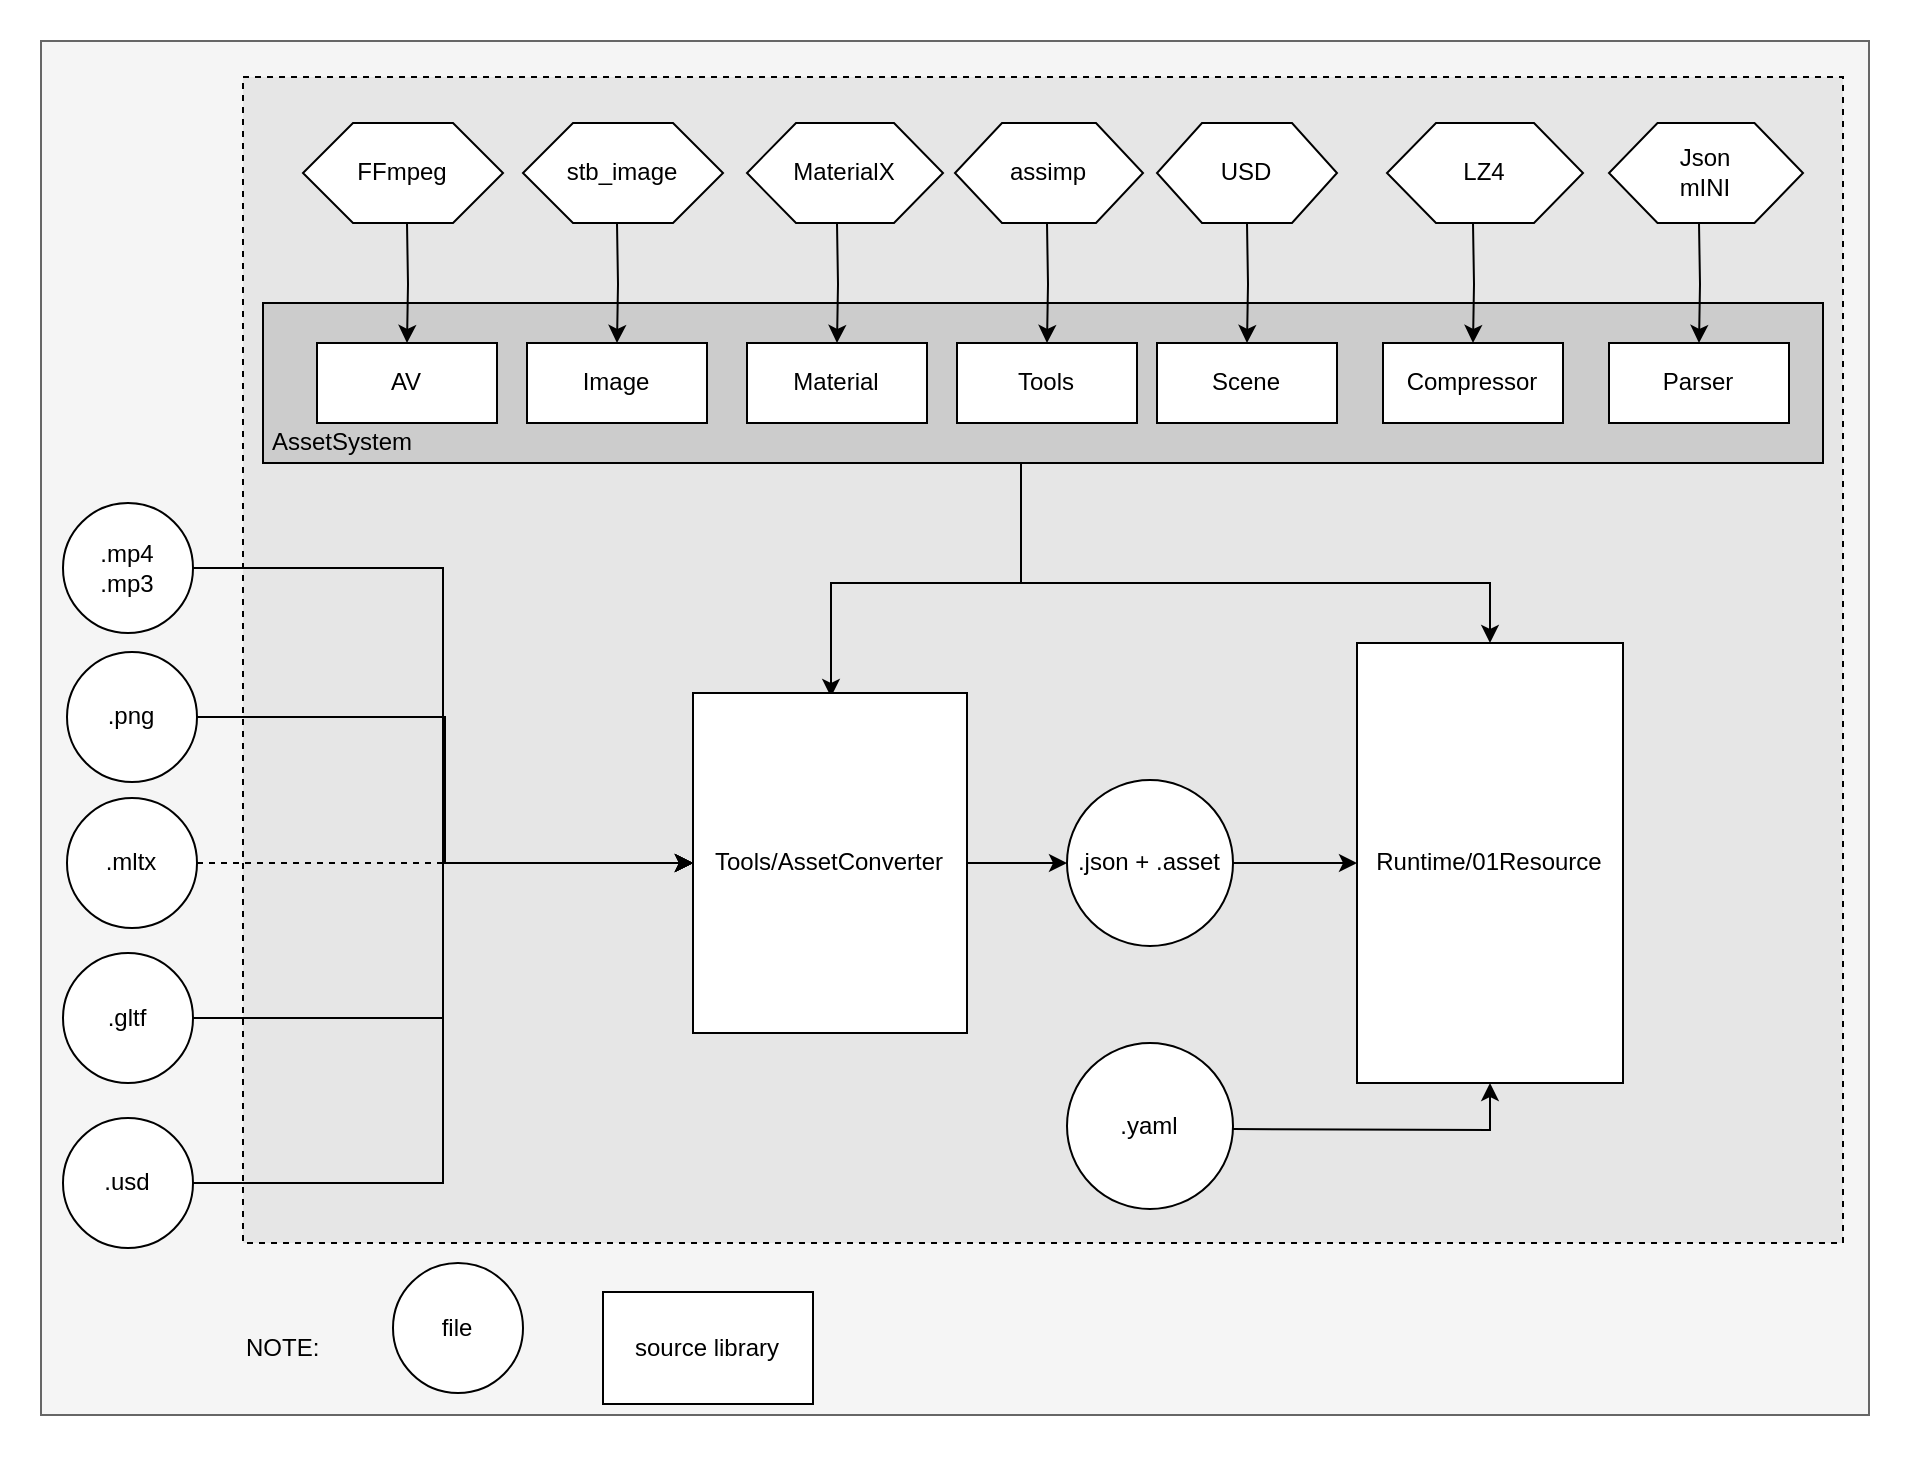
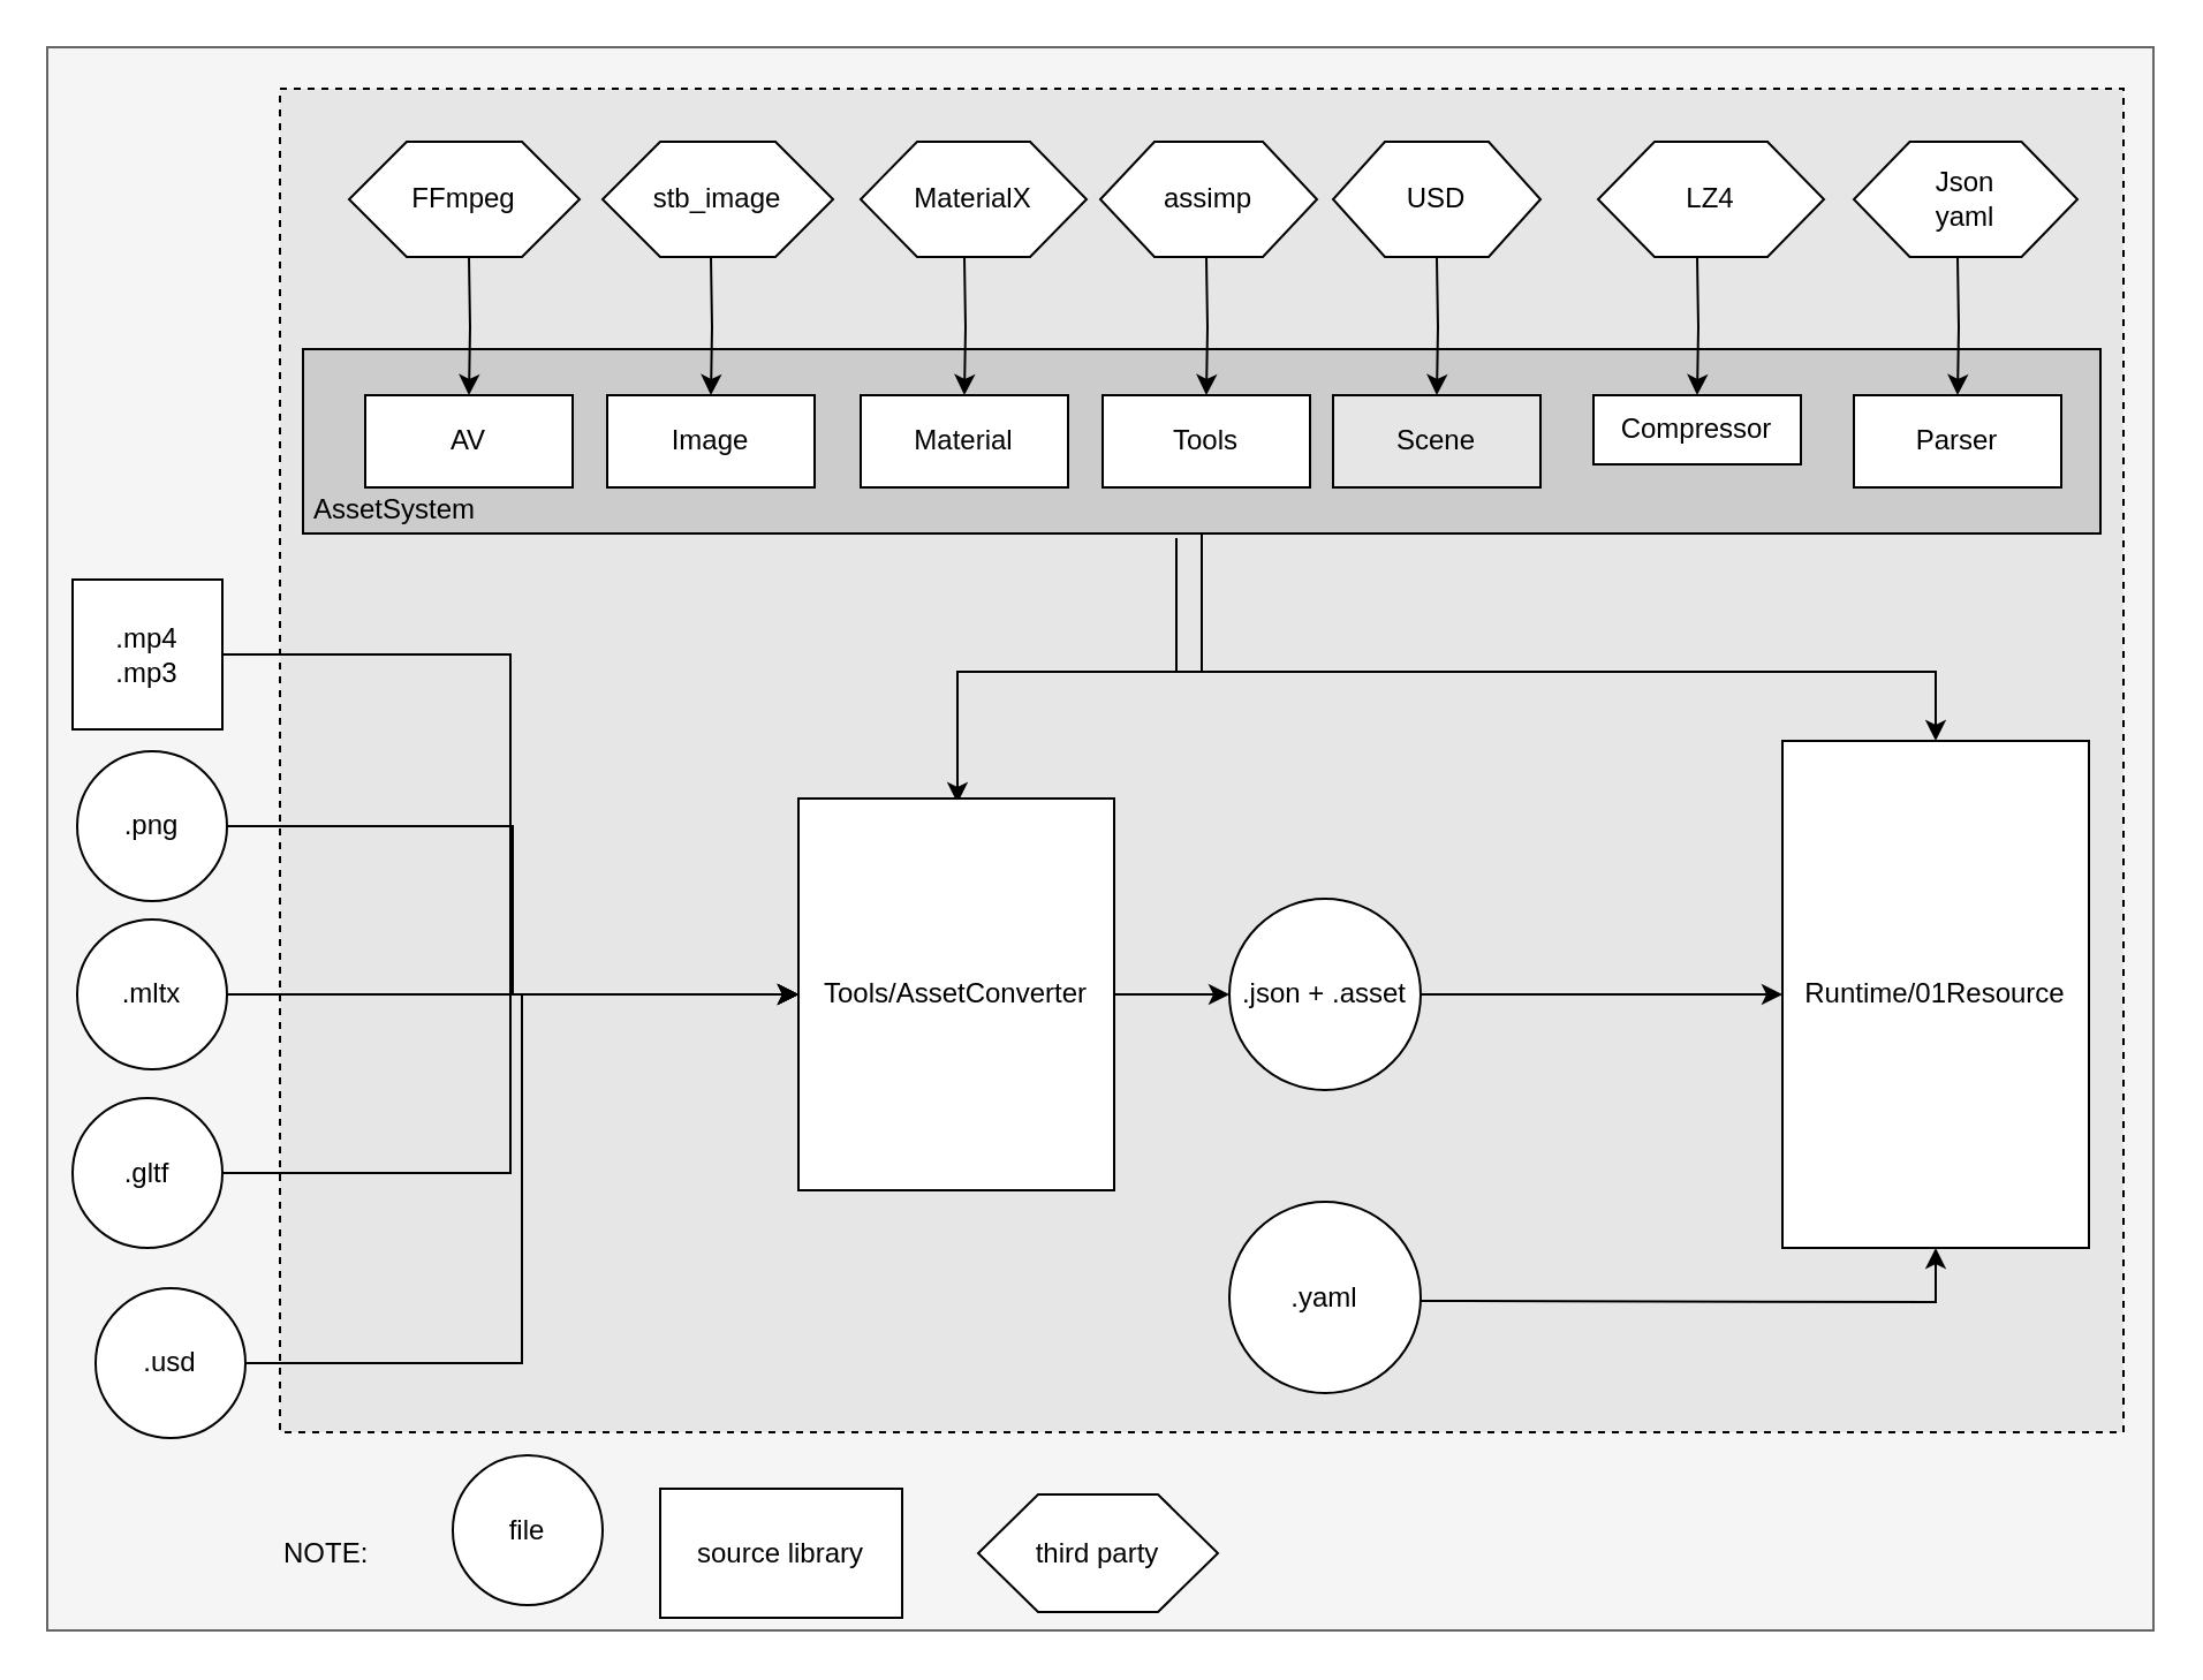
- <mxCell id="45" value="Json&lt;br&gt;mINI" style="shape=hexagon;perimeter=hexagonPerimeter2;whiteSpace=wrap;html=1;" parent="1" vertex="1"><mxGeometry x="804" y="61" width="97" height="50" as="geometry" /></mxCell>
+ <mxCell id="45" value="Json&lt;br&gt;yaml" style="shape=hexagon;perimeter=hexagonPerimeter2;whiteSpace=wrap;html=1;" parent="1" vertex="1"><mxGeometry x="804" y="61" width="97" height="50" as="geometry" /></mxCell>
- <mxCell id="12" value="Scene" style="rounded=0;whiteSpace=wrap;html=1;" parent="1" vertex="1"><mxGeometry x="578" y="171" width="90" height="40" as="geometry" /></mxCell>
+ <mxCell id="12" value="Scene" style="rounded=0;whiteSpace=wrap;html=1;fillColor=#e6e6e6;" parent="1" vertex="1"><mxGeometry x="578" y="171" width="90" height="40" as="geometry" /></mxCell>
- <mxCell id="23" value="Compressor" style="rounded=0;whiteSpace=wrap;html=1;" parent="1" vertex="1"><mxGeometry x="691" y="171" width="90" height="40" as="geometry" /></mxCell>
+ <mxCell id="23" value="Compressor" style="rounded=0;whiteSpace=wrap;html=1;" parent="1" vertex="1"><mxGeometry x="691" y="171" width="90" height="30" as="geometry" /></mxCell>
- <mxCell id="26" value=".mp4&lt;br&gt;.mp3" style="ellipse;whiteSpace=wrap;html=1;aspect=fixed;" parent="1" vertex="1"><mxGeometry x="31" y="251" width="65" height="65" as="geometry" /></mxCell>
+ <mxCell id="26" value=".mp4&lt;br&gt;.mp3" style="whiteSpace=wrap;html=1;aspect=fixed;rounded=0;" parent="1" vertex="1"><mxGeometry x="31" y="251" width="65" height="65" as="geometry" /></mxCell>
- <mxCell id="29" style="edgeStyle=orthogonalEdgeStyle;rounded=0;orthogonalLoop=1;jettySize=auto;html=1;exitX=1;exitY=0.5;exitDx=0;exitDy=0;entryX=0;entryY=0.5;entryDx=0;entryDy=0;dashed=1;" parent="1" source="30" target="21" edge="1"><mxGeometry relative="1" as="geometry" /></mxCell>
+ <mxCell id="29" style="edgeStyle=orthogonalEdgeStyle;rounded=0;orthogonalLoop=1;jettySize=auto;html=1;exitX=1;exitY=0.5;exitDx=0;exitDy=0;entryX=0;entryY=0.5;entryDx=0;entryDy=0;" parent="1" source="30" target="21" edge="1"><mxGeometry relative="1" as="geometry" /></mxCell>
- <mxCell id="7" value="Runtime/01Resource" style="rounded=0;whiteSpace=wrap;html=1;" parent="1" vertex="1"><mxGeometry x="678" y="321" width="133" height="220" as="geometry" /></mxCell>
+ <mxCell id="7" value="Runtime/01Resource" style="rounded=0;whiteSpace=wrap;html=1;" parent="1" vertex="1"><mxGeometry x="773" y="321" width="133" height="220" as="geometry" /></mxCell>
- <mxCell id="34" value=".usd" style="ellipse;whiteSpace=wrap;html=1;aspect=fixed;" parent="1" vertex="1"><mxGeometry x="31" y="558.5" width="65" height="65" as="geometry" /></mxCell>
+ <mxCell id="34" value=".usd" style="ellipse;whiteSpace=wrap;html=1;aspect=fixed;" parent="1" vertex="1"><mxGeometry x="41" y="558.5" width="65" height="65" as="geometry" /></mxCell>
- <mxCell id="38" value="source library" style="rounded=0;whiteSpace=wrap;html=1;" parent="1" vertex="1"><mxGeometry x="301" y="645.5" width="105" height="56" as="geometry" /></mxCell>
+ <mxCell id="38" value="source library" style="rounded=0;whiteSpace=wrap;html=1;" parent="1" vertex="1"><mxGeometry x="286" y="645.5" width="105" height="56" as="geometry" /></mxCell>
+ <mxCell id="46" value="third party" style="shape=hexagon;perimeter=hexagonPerimeter2;whiteSpace=wrap;html=1;" parent="1" vertex="1"><mxGeometry x="424" y="648" width="104" height="51" as="geometry" /></mxCell>
